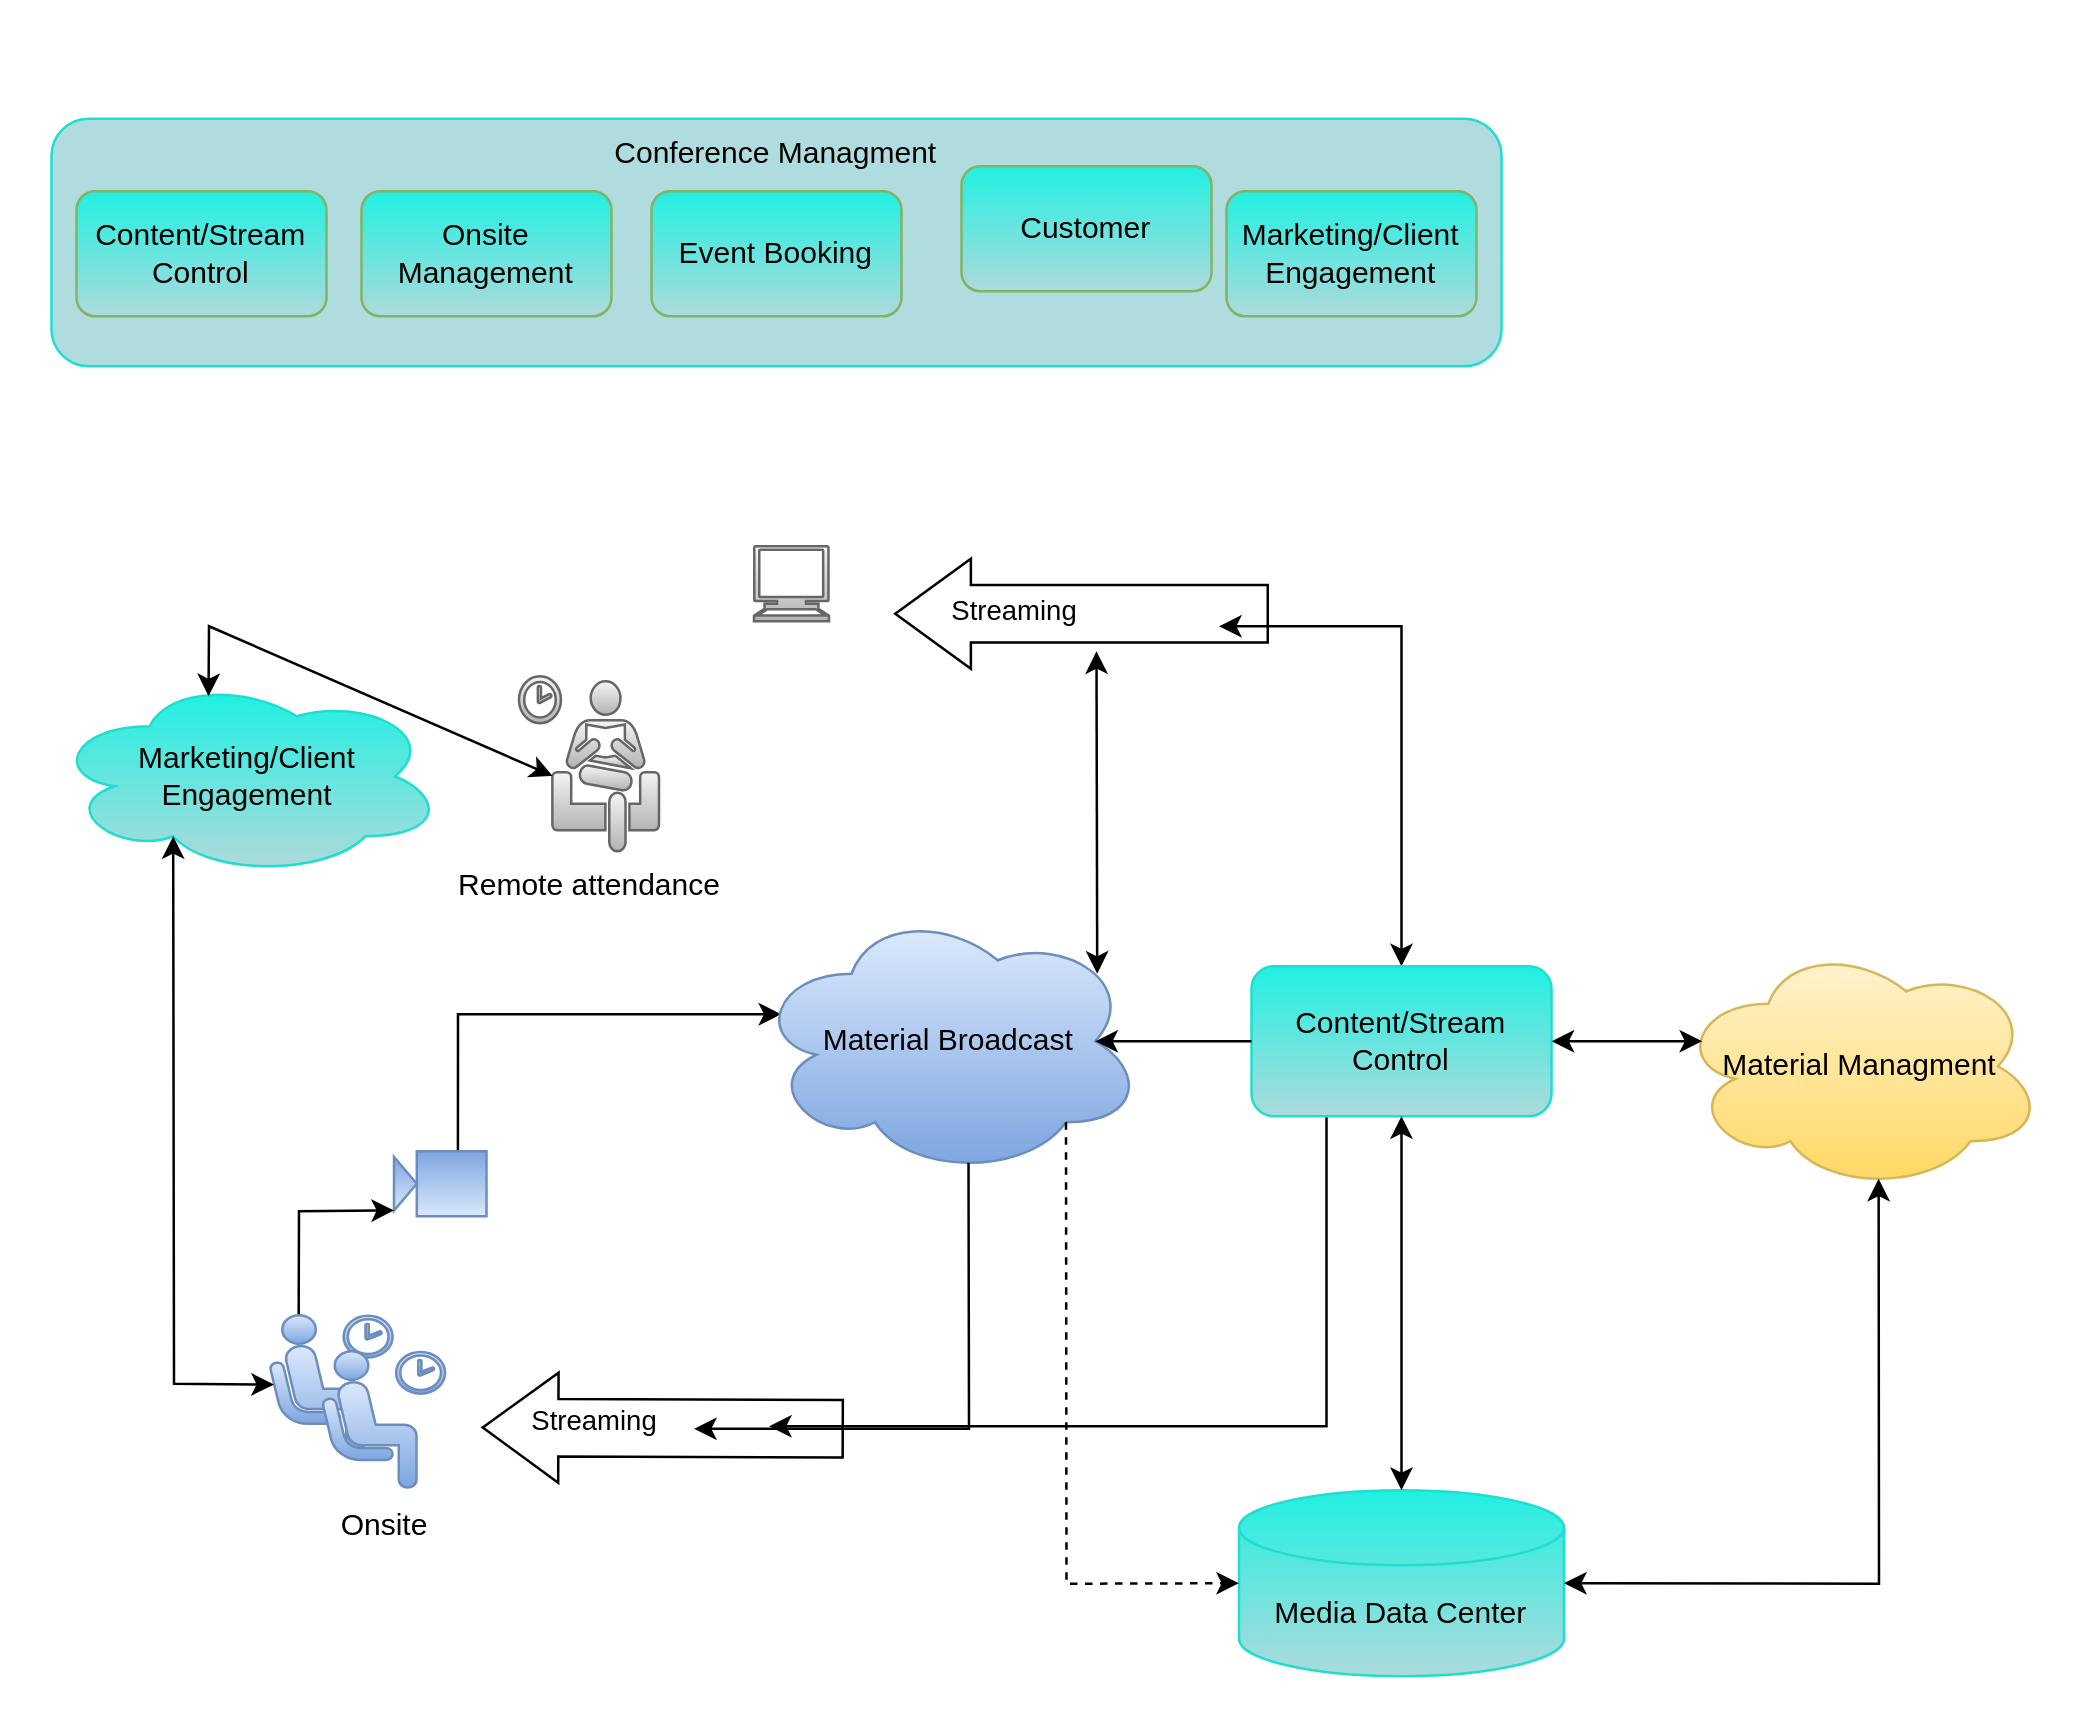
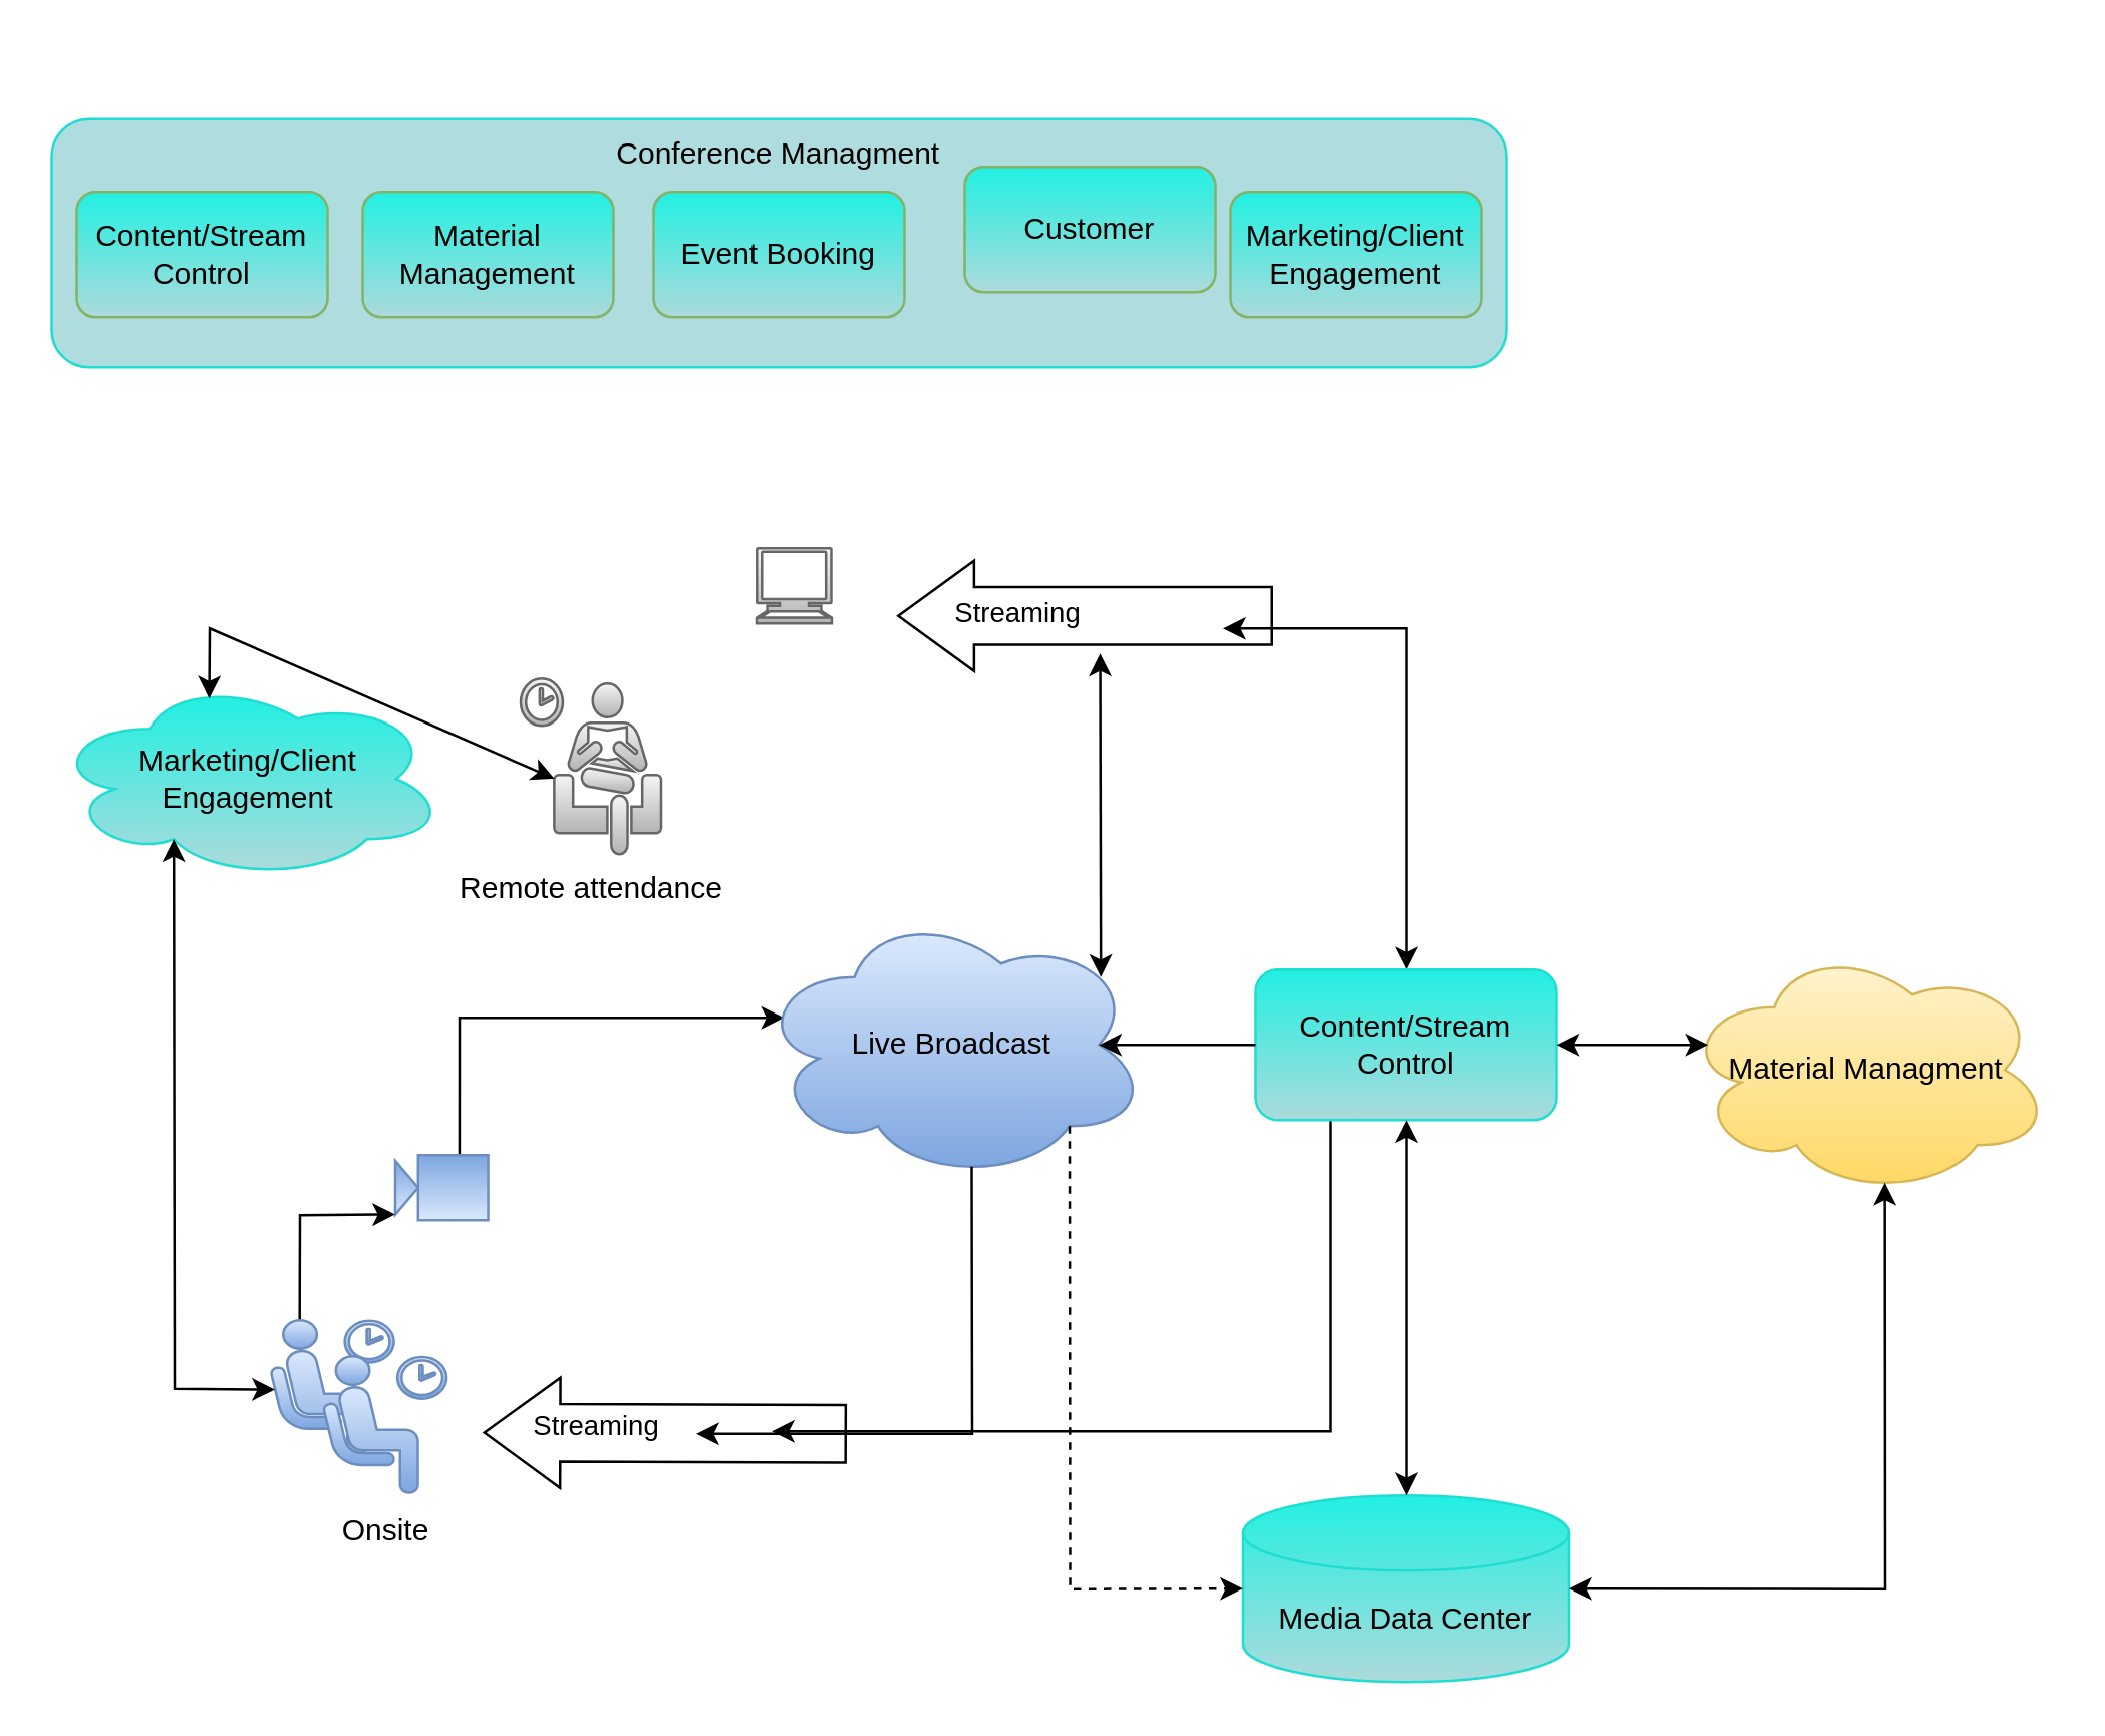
- <mxCell id="10" value="Onsite Management" style="rounded=1;whiteSpace=wrap;html=1;labelBackgroundColor=none;fillColor=#21F0E2;gradientColor=#ADDADB;strokeColor=#82b366;" vertex="1" parent="1"><mxGeometry x="144" y="76" width="100" height="50" as="geometry" /></mxCell>
+ <mxCell id="10" value="Material Management" style="rounded=1;whiteSpace=wrap;html=1;labelBackgroundColor=none;fillColor=#21F0E2;gradientColor=#ADDADB;strokeColor=#82b366;" vertex="1" parent="1"><mxGeometry x="144" y="76" width="100" height="50" as="geometry" /></mxCell>
- <mxCell id="16" value="Material Broadcast" style="ellipse;shape=cloud;whiteSpace=wrap;html=1;labelBackgroundColor=none;strokeColor=#6c8ebf;fillColor=#dae8fc;gradientColor=#7ea6e0;" vertex="1" parent="1"><mxGeometry x="301" y="362" width="156" height="108" as="geometry" /></mxCell>
+ <mxCell id="16" value="Live Broadcast" style="ellipse;shape=cloud;whiteSpace=wrap;html=1;labelBackgroundColor=none;strokeColor=#6c8ebf;fillColor=#dae8fc;gradientColor=#7ea6e0;" vertex="1" parent="1"><mxGeometry x="301" y="362" width="156" height="108" as="geometry" /></mxCell>
